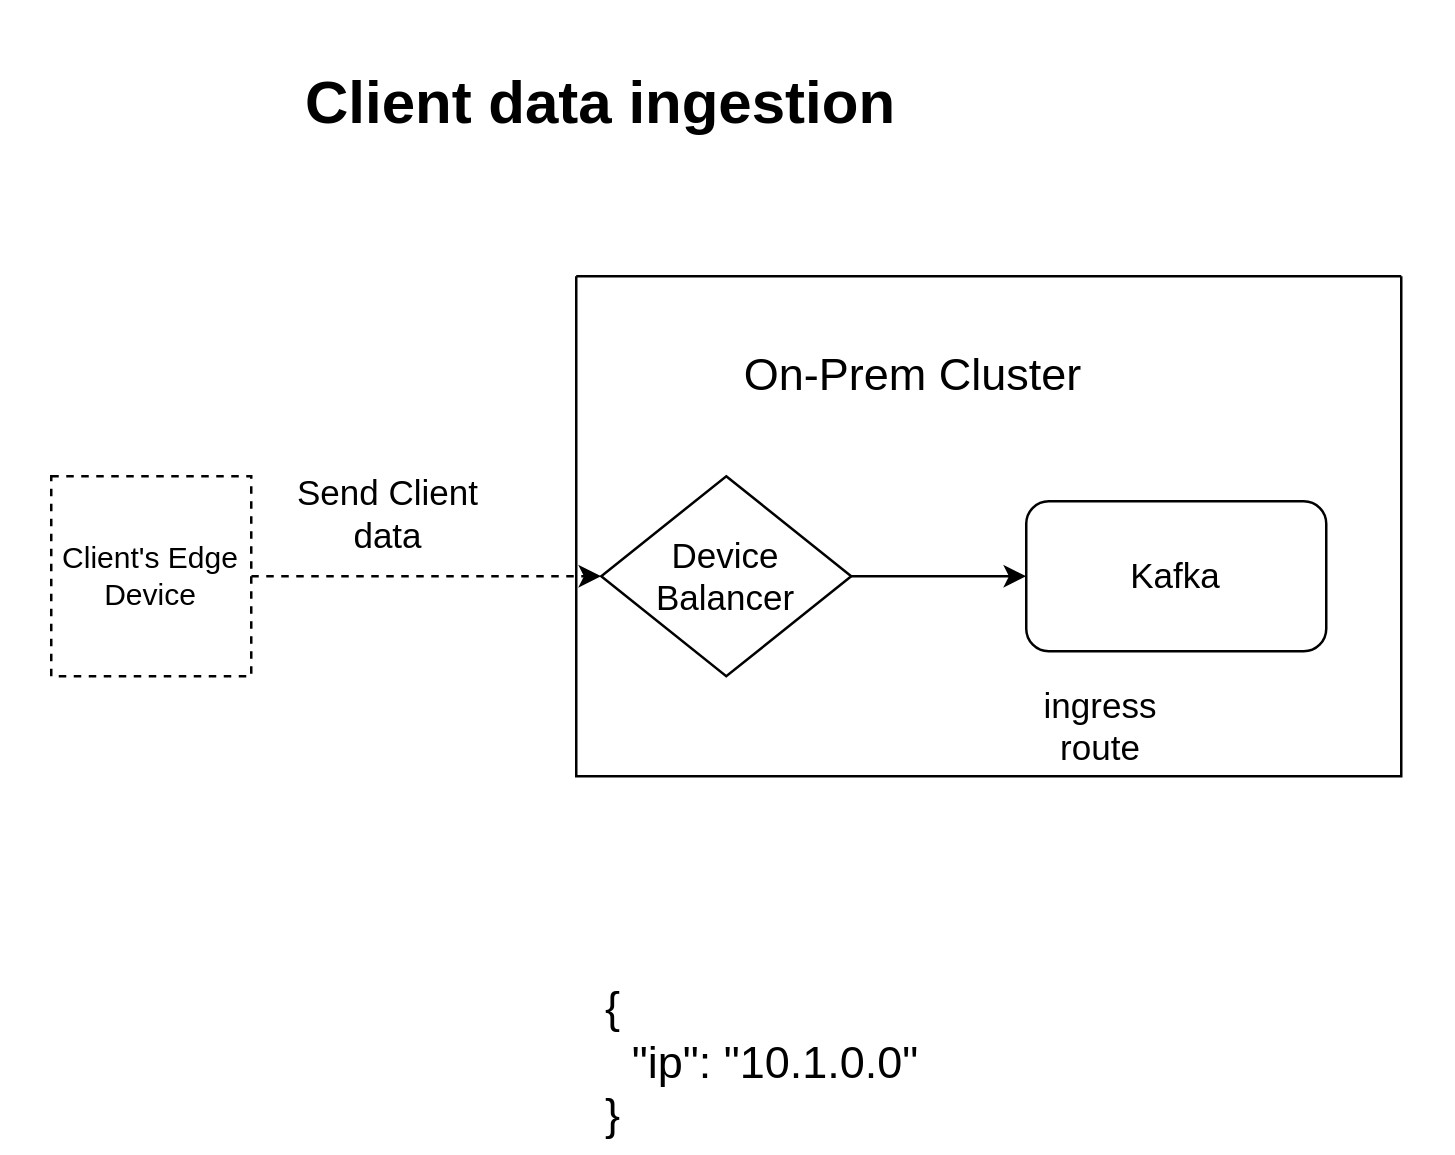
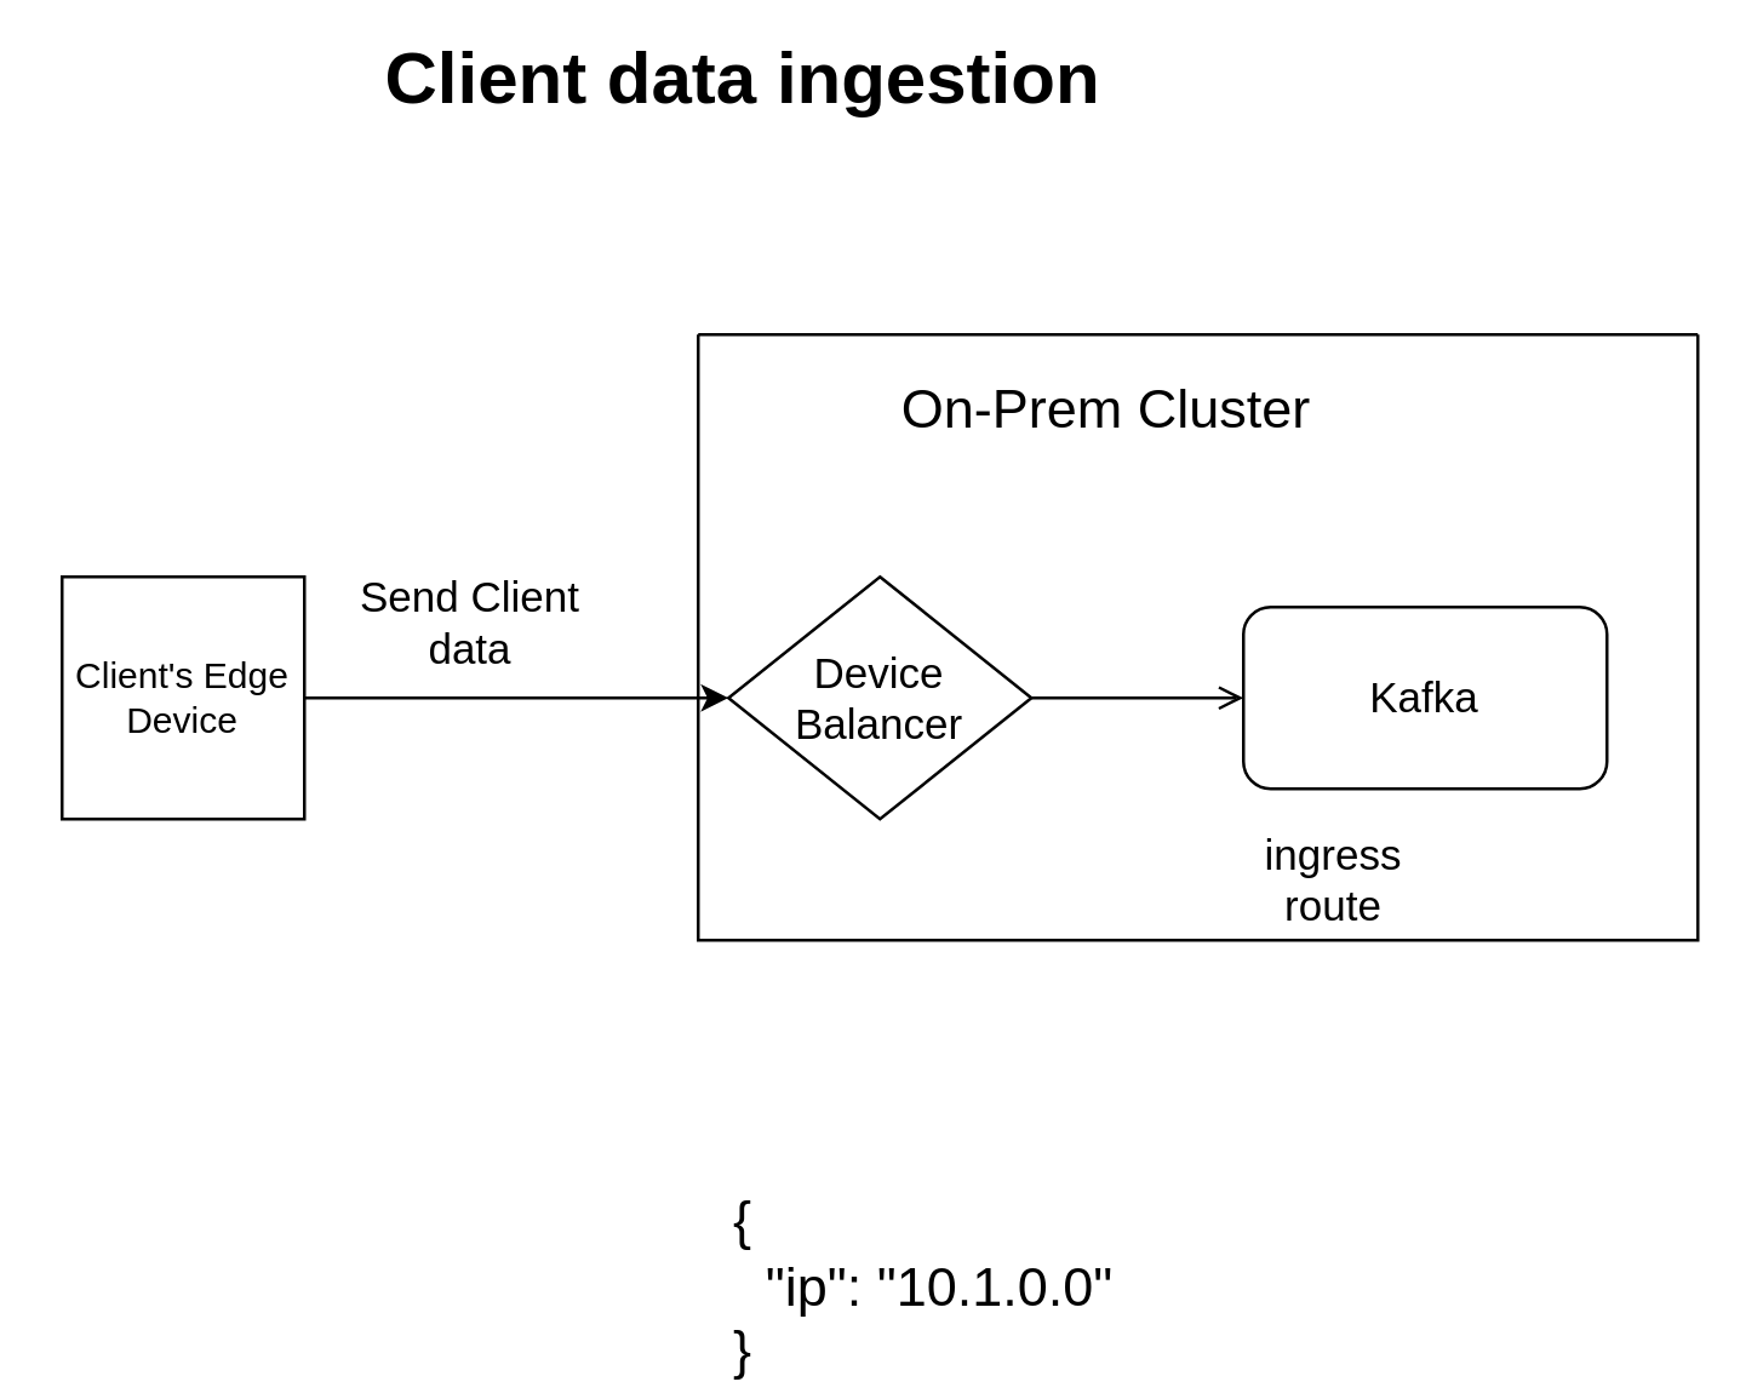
- <mxCell id="10" value="&lt;h1 style=&quot;margin-top: 0px;&quot;&gt;Client data ingestion&lt;/h1&gt;" style="text;html=1;whiteSpace=wrap;overflow=hidden;rounded=0;" vertex="1" parent="1"><mxGeometry x="120" y="20" width="340" height="40" as="geometry" /></mxCell>
+ <mxCell id="10" value="&lt;h1 style=&quot;margin-top: 0px;&quot;&gt;Client data ingestion&lt;/h1&gt;" style="text;html=1;whiteSpace=wrap;overflow=hidden;rounded=0;" vertex="1" parent="1"><mxGeometry x="125" y="5" width="340" height="40" as="geometry" /></mxCell>
- <mxCell id="5" value="&lt;font style=&quot;font-size: 18px;&quot;&gt;On-Prem Cluster&lt;/font&gt;" style="text;html=1;align=center;verticalAlign=middle;whiteSpace=wrap;rounded=0;" vertex="1" parent="4"><mxGeometry x="50" y="25" width="170" height="30" as="geometry" /></mxCell>
+ <mxCell id="5" value="&lt;font style=&quot;font-size: 18px;&quot;&gt;On-Prem Cluster&lt;/font&gt;" style="text;html=1;align=center;verticalAlign=middle;whiteSpace=wrap;rounded=0;" vertex="1" parent="4"><mxGeometry x="50" y="10" width="170" height="30" as="geometry" /></mxCell>
- <mxCell id="3" value="Client's Edge Device" style="whiteSpace=wrap;html=1;aspect=fixed;dashed=1;" vertex="1" parent="1"><mxGeometry x="20" y="190" width="80" height="80" as="geometry" /></mxCell>
+ <mxCell id="3" value="Client's Edge Device" style="whiteSpace=wrap;html=1;aspect=fixed;" vertex="1" parent="1"><mxGeometry x="20" y="190" width="80" height="80" as="geometry" /></mxCell>
- <mxCell id="2" style="edgeStyle=orthogonalEdgeStyle;rounded=0;orthogonalLoop=1;jettySize=auto;html=1;exitX=1;exitY=0.5;exitDx=0;exitDy=0;dashed=1;" edge="1" parent="1" source="3" target="7"><mxGeometry relative="1" as="geometry" /></mxCell>
+ <mxCell id="2" style="edgeStyle=orthogonalEdgeStyle;rounded=0;orthogonalLoop=1;jettySize=auto;html=1;exitX=1;exitY=0.5;exitDx=0;exitDy=0;" edge="1" parent="1" source="3" target="7"><mxGeometry relative="1" as="geometry" /></mxCell>
- <mxCell id="6" style="edgeStyle=orthogonalEdgeStyle;rounded=0;orthogonalLoop=1;jettySize=auto;html=1;exitX=1;exitY=0.5;exitDx=0;exitDy=0;entryX=0;entryY=0.5;entryDx=0;entryDy=0;" edge="1" parent="4" source="7" target="8"><mxGeometry relative="1" as="geometry" /></mxCell>
+ <mxCell id="6" style="edgeStyle=orthogonalEdgeStyle;rounded=0;orthogonalLoop=1;jettySize=auto;html=1;exitX=1;exitY=0.5;exitDx=0;exitDy=0;entryX=0;entryY=0.5;entryDx=0;entryDy=0;endArrow=open;" edge="1" parent="4" source="7" target="8"><mxGeometry relative="1" as="geometry" /></mxCell>
